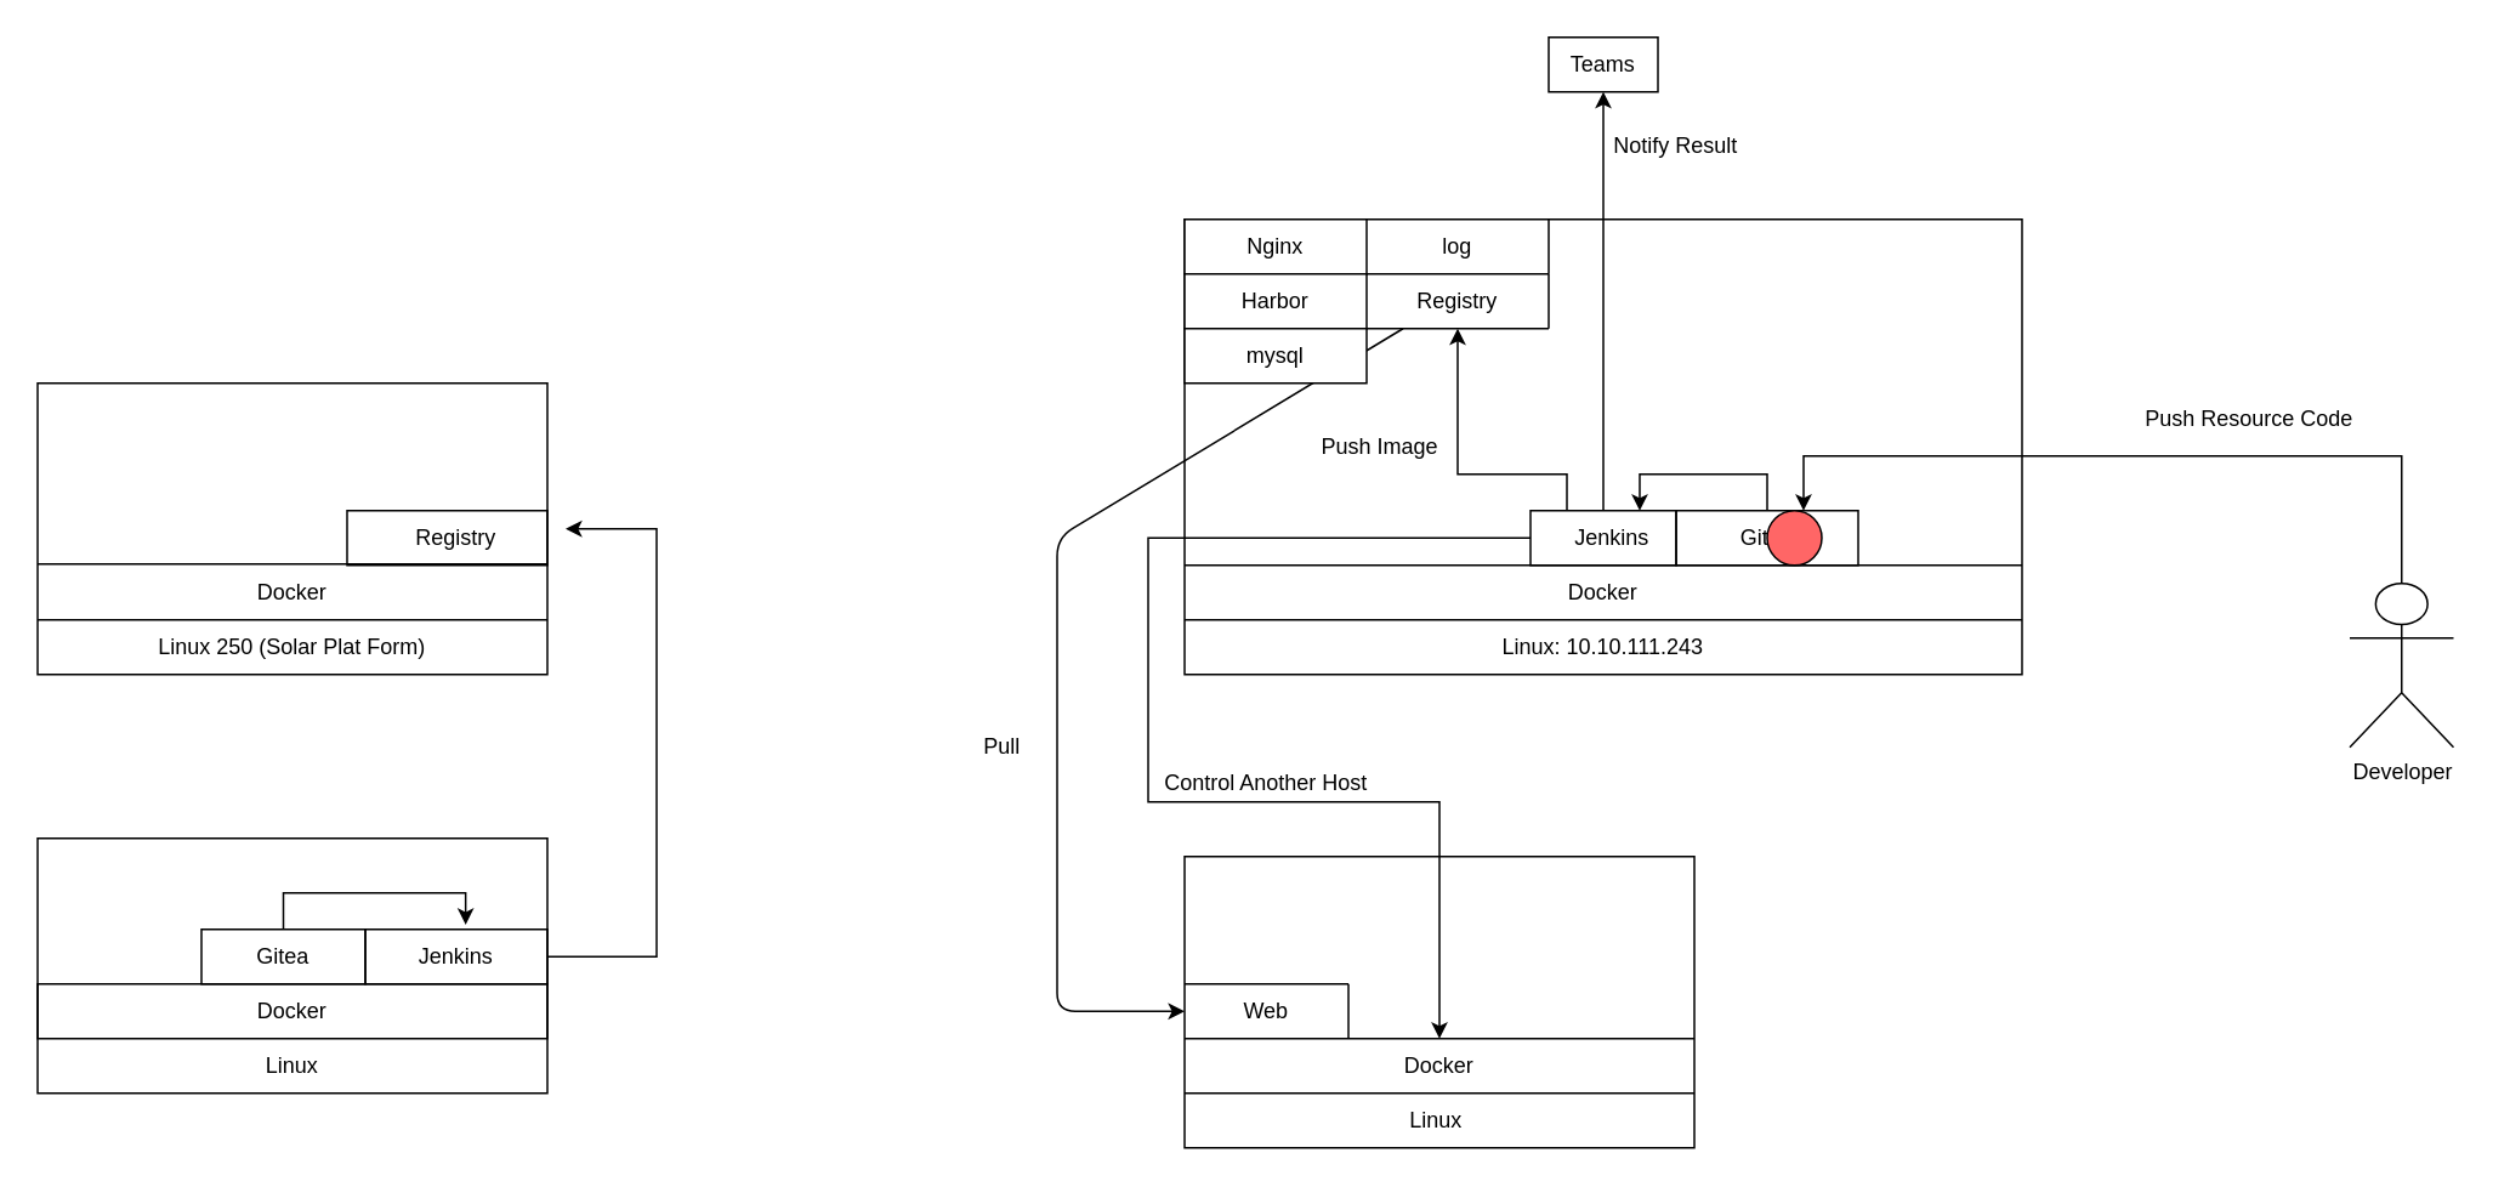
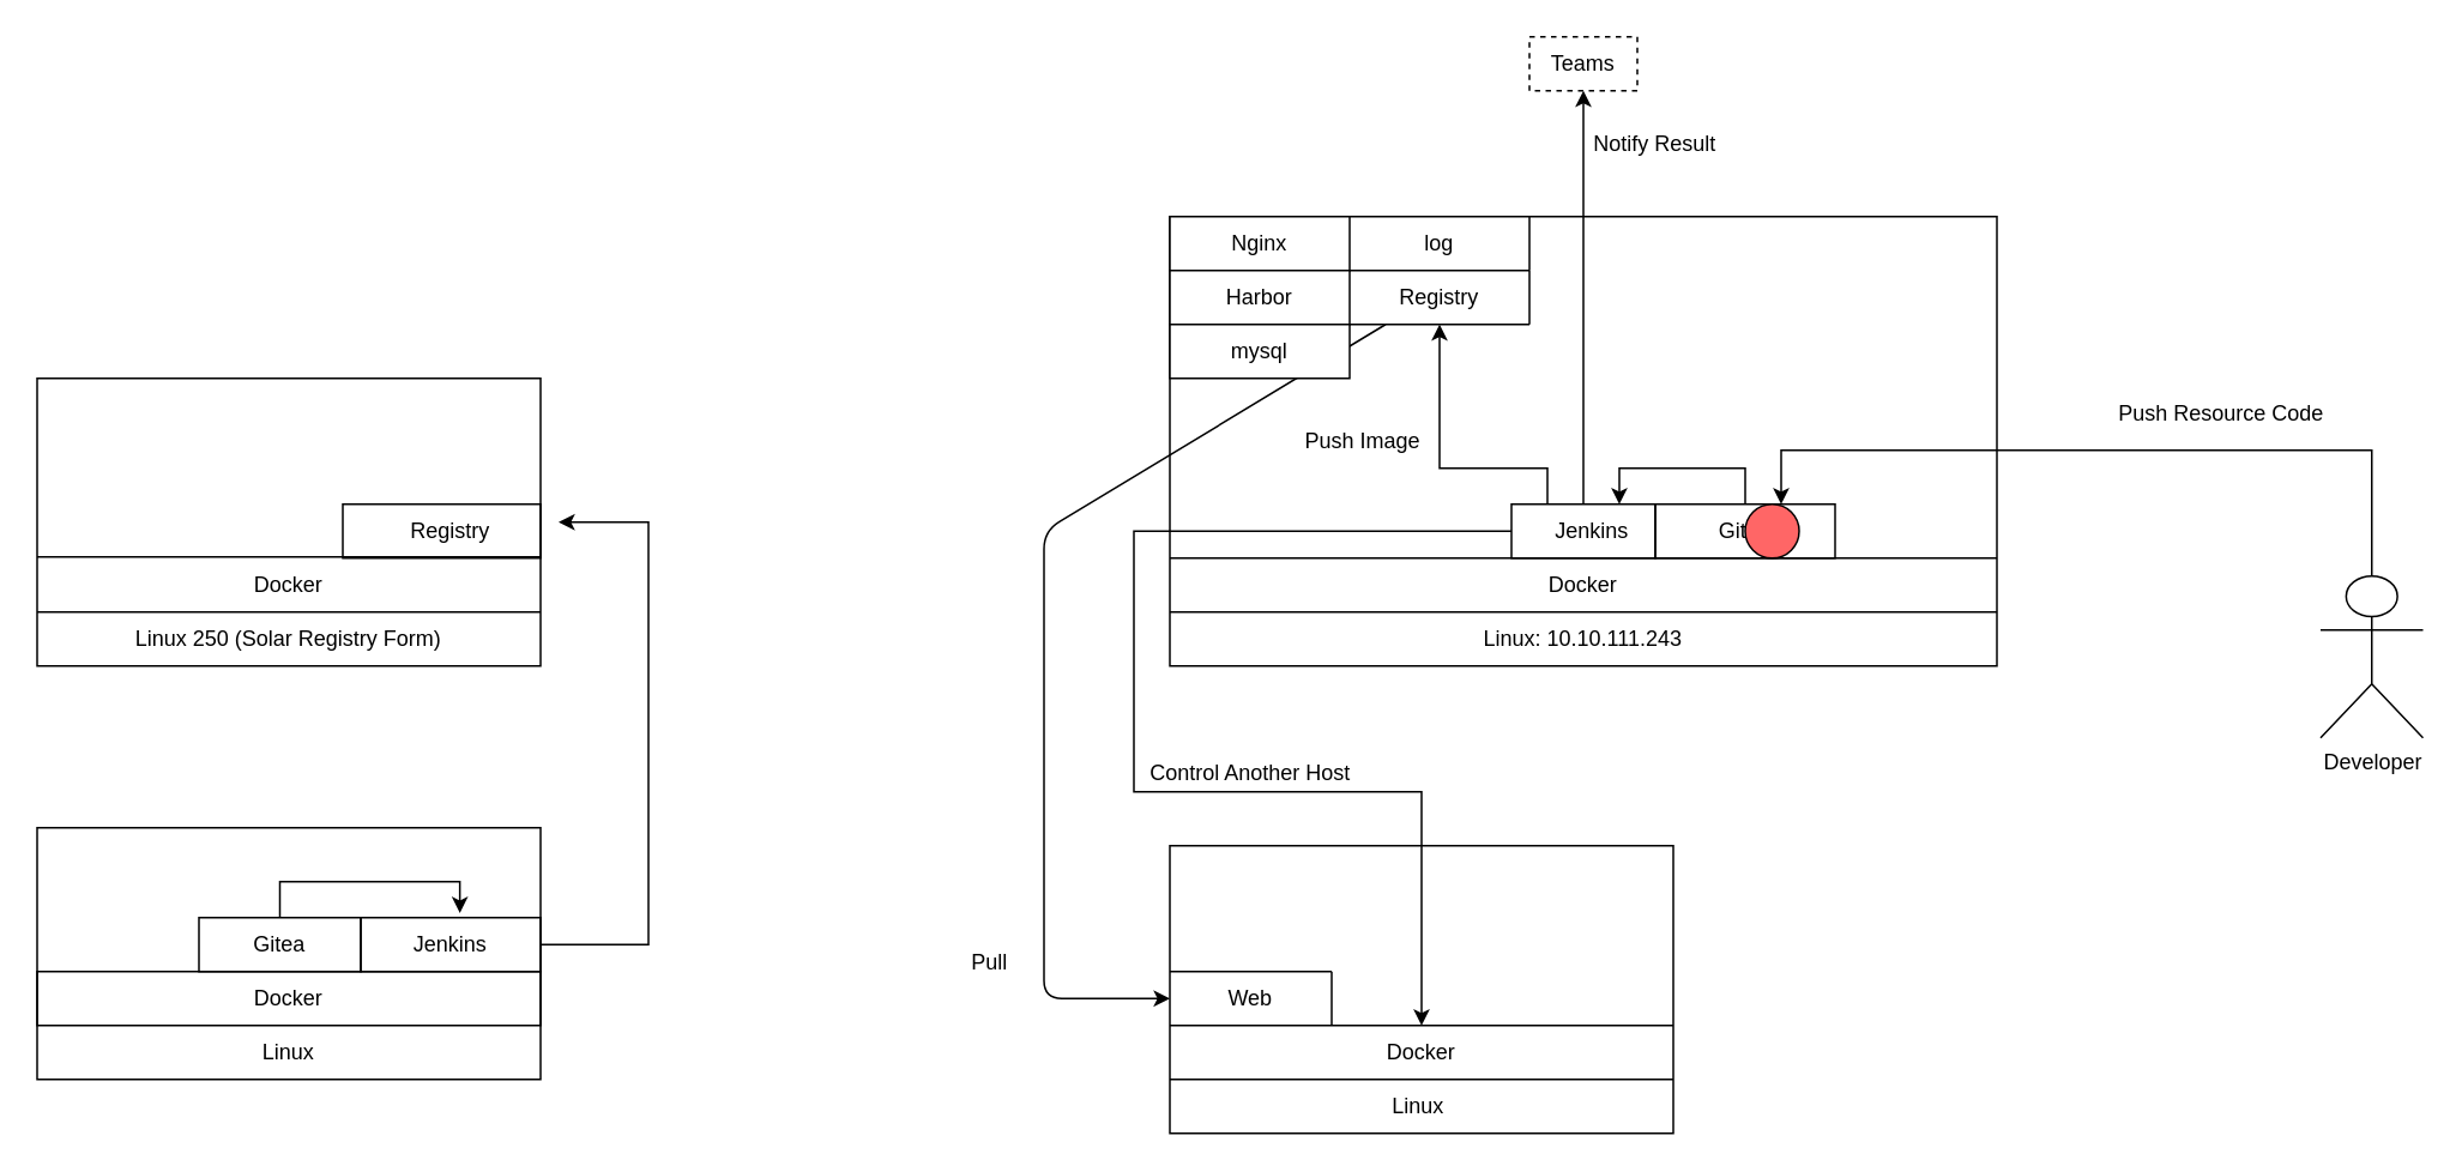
- <mxCell id="48" value="Teams" style="rounded=0;whiteSpace=wrap;html=1;" parent="1" vertex="1"><mxGeometry x="850" y="20" width="60" height="30" as="geometry" /></mxCell>
+ <mxCell id="48" value="Teams" style="rounded=0;whiteSpace=wrap;html=1;dashed=1;" parent="1" vertex="1"><mxGeometry x="850" y="20" width="60" height="30" as="geometry" /></mxCell>
- <mxCell id="23" value="Linux 250 (Solar Plat Form)" style="text;html=1;strokeColor=none;fillColor=none;align=center;verticalAlign=middle;whiteSpace=wrap;rounded=0;" parent="1" vertex="1"><mxGeometry x="20" y="340" width="280" height="30" as="geometry" /></mxCell>
+ <mxCell id="23" value="Linux 250 (Solar Registry Form)" style="text;html=1;strokeColor=none;fillColor=none;align=center;verticalAlign=middle;whiteSpace=wrap;rounded=0;" parent="1" vertex="1"><mxGeometry x="20" y="340" width="280" height="30" as="geometry" /></mxCell>
- <mxCell id="21" value="Pull" style="text;html=1;strokeColor=none;fillColor=none;align=center;verticalAlign=middle;whiteSpace=wrap;rounded=0;" parent="1" vertex="1"><mxGeometry x="530" y="400" width="40" height="20" as="geometry" /></mxCell>
+ <mxCell id="21" value="Pull" style="text;html=1;strokeColor=none;fillColor=none;align=center;verticalAlign=middle;whiteSpace=wrap;rounded=0;" parent="1" vertex="1"><mxGeometry x="530" y="525" width="40" height="20" as="geometry" /></mxCell>
